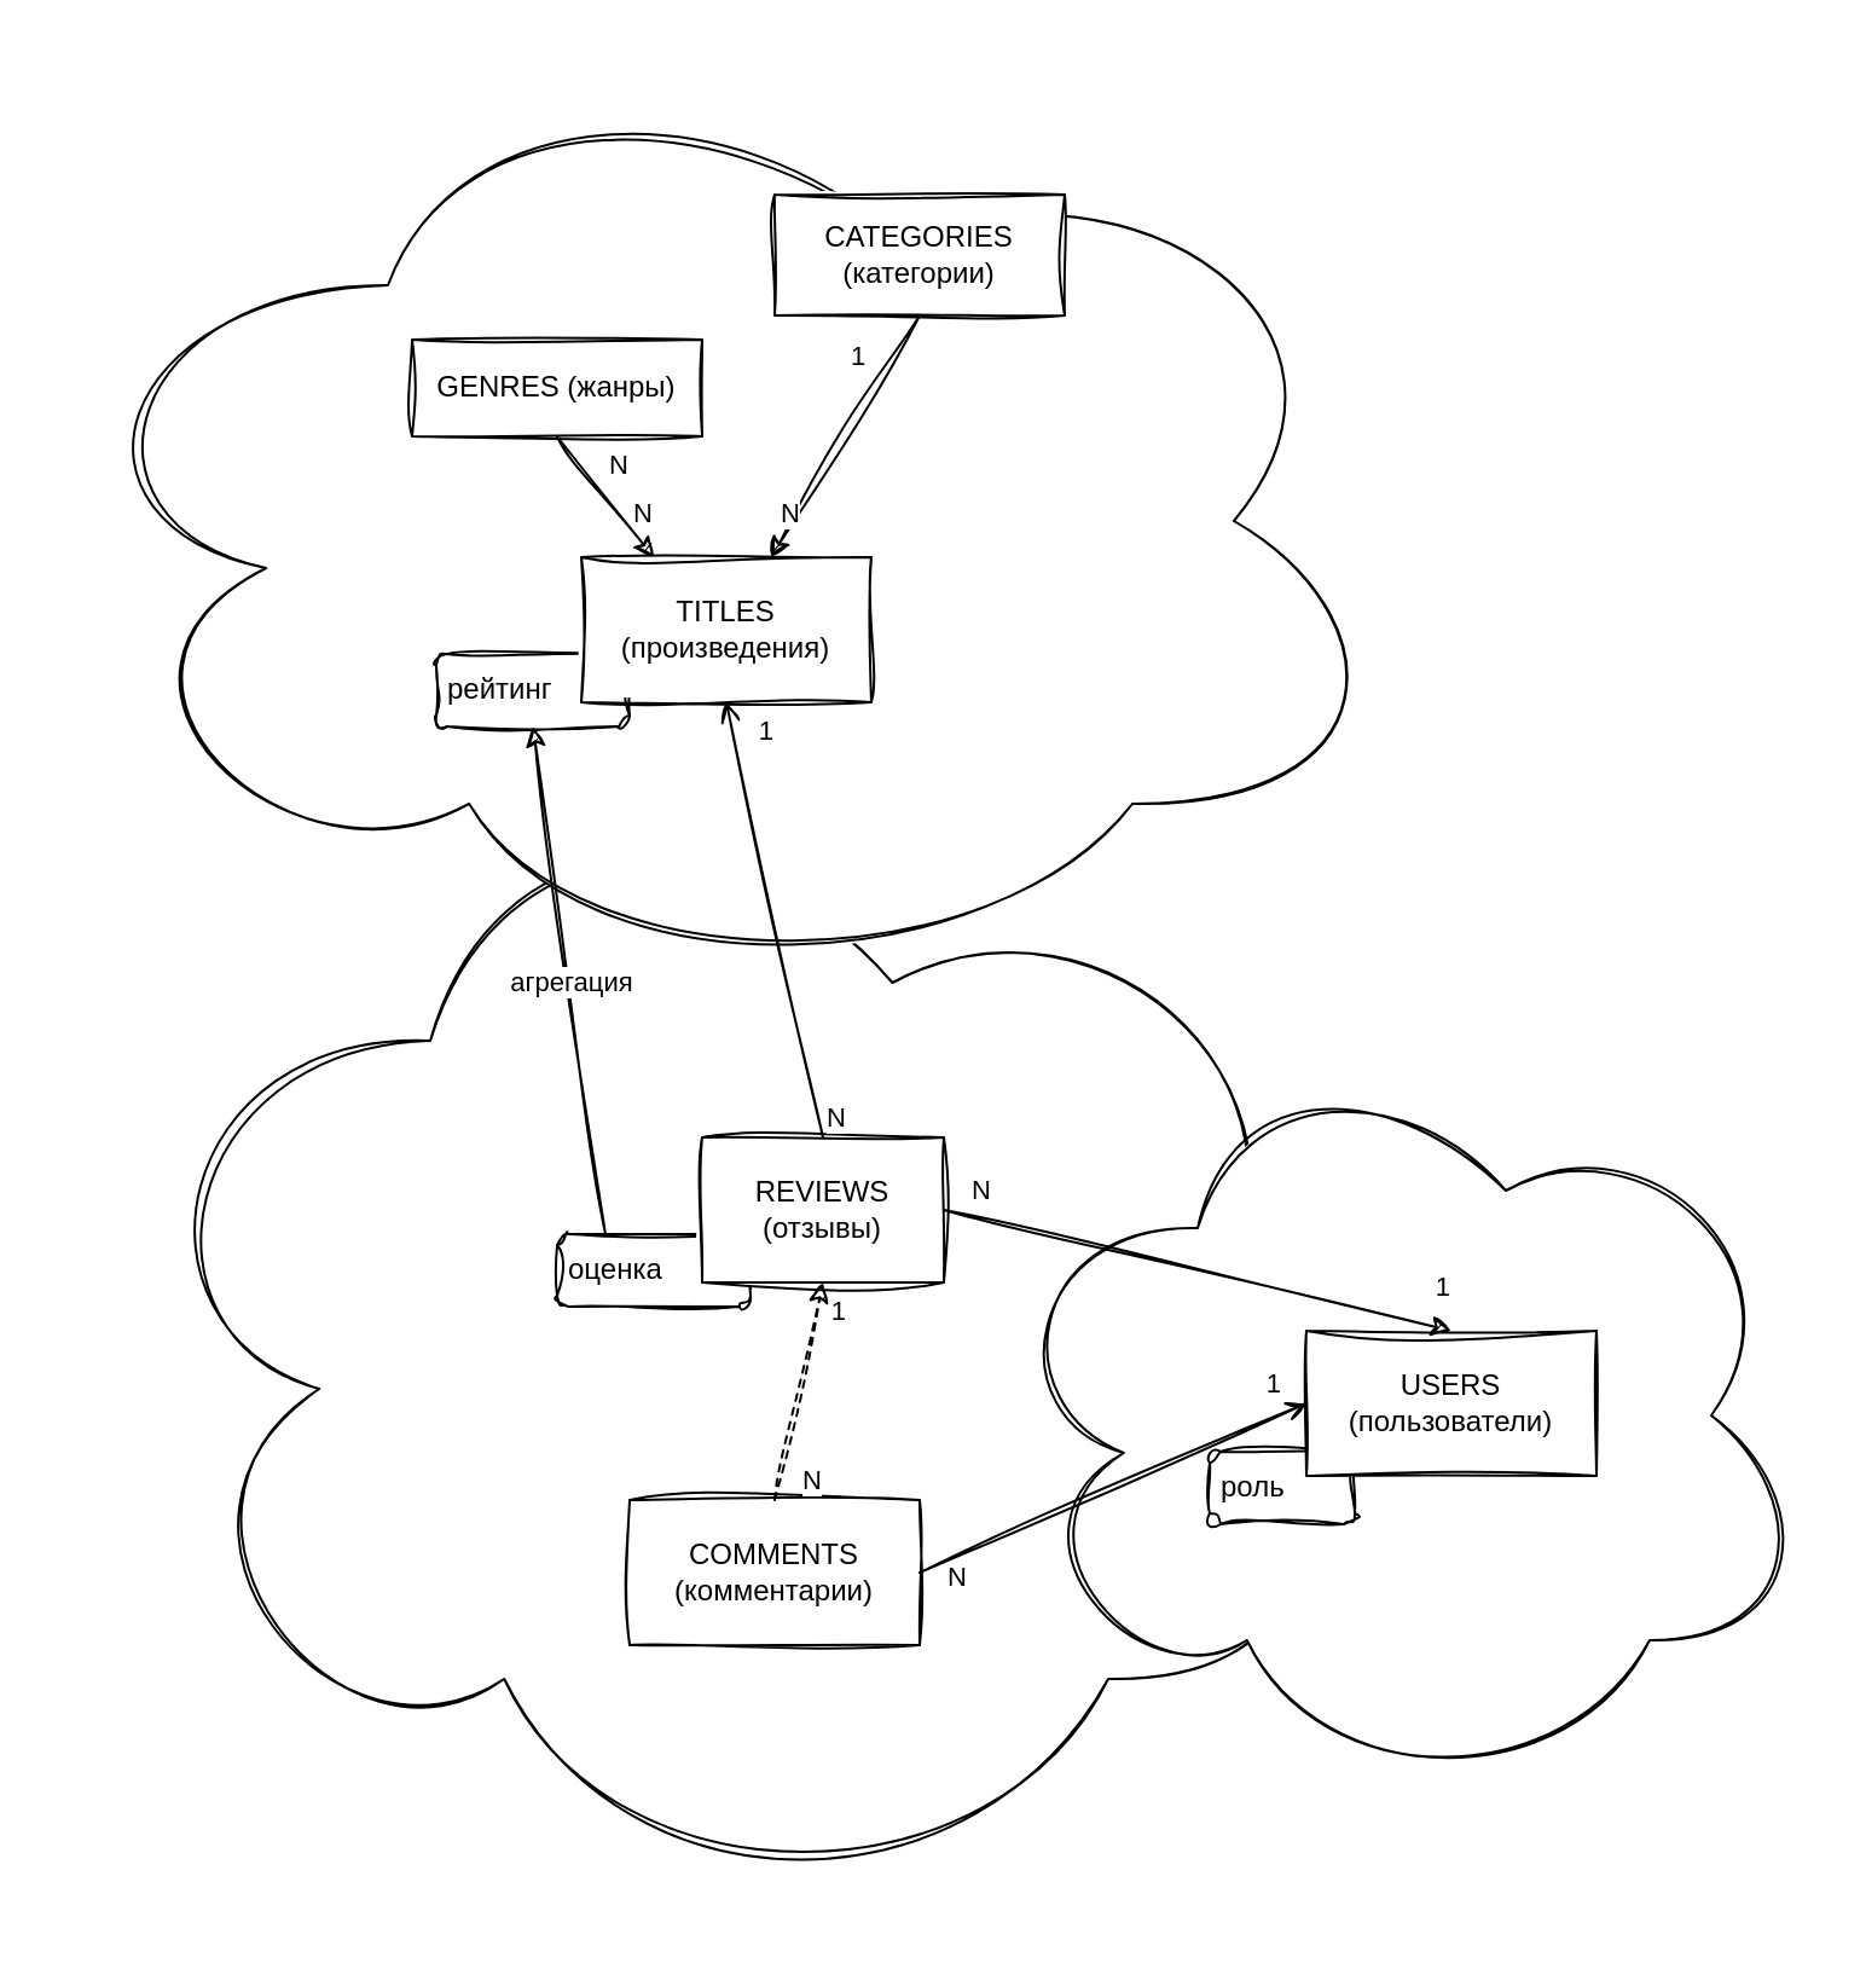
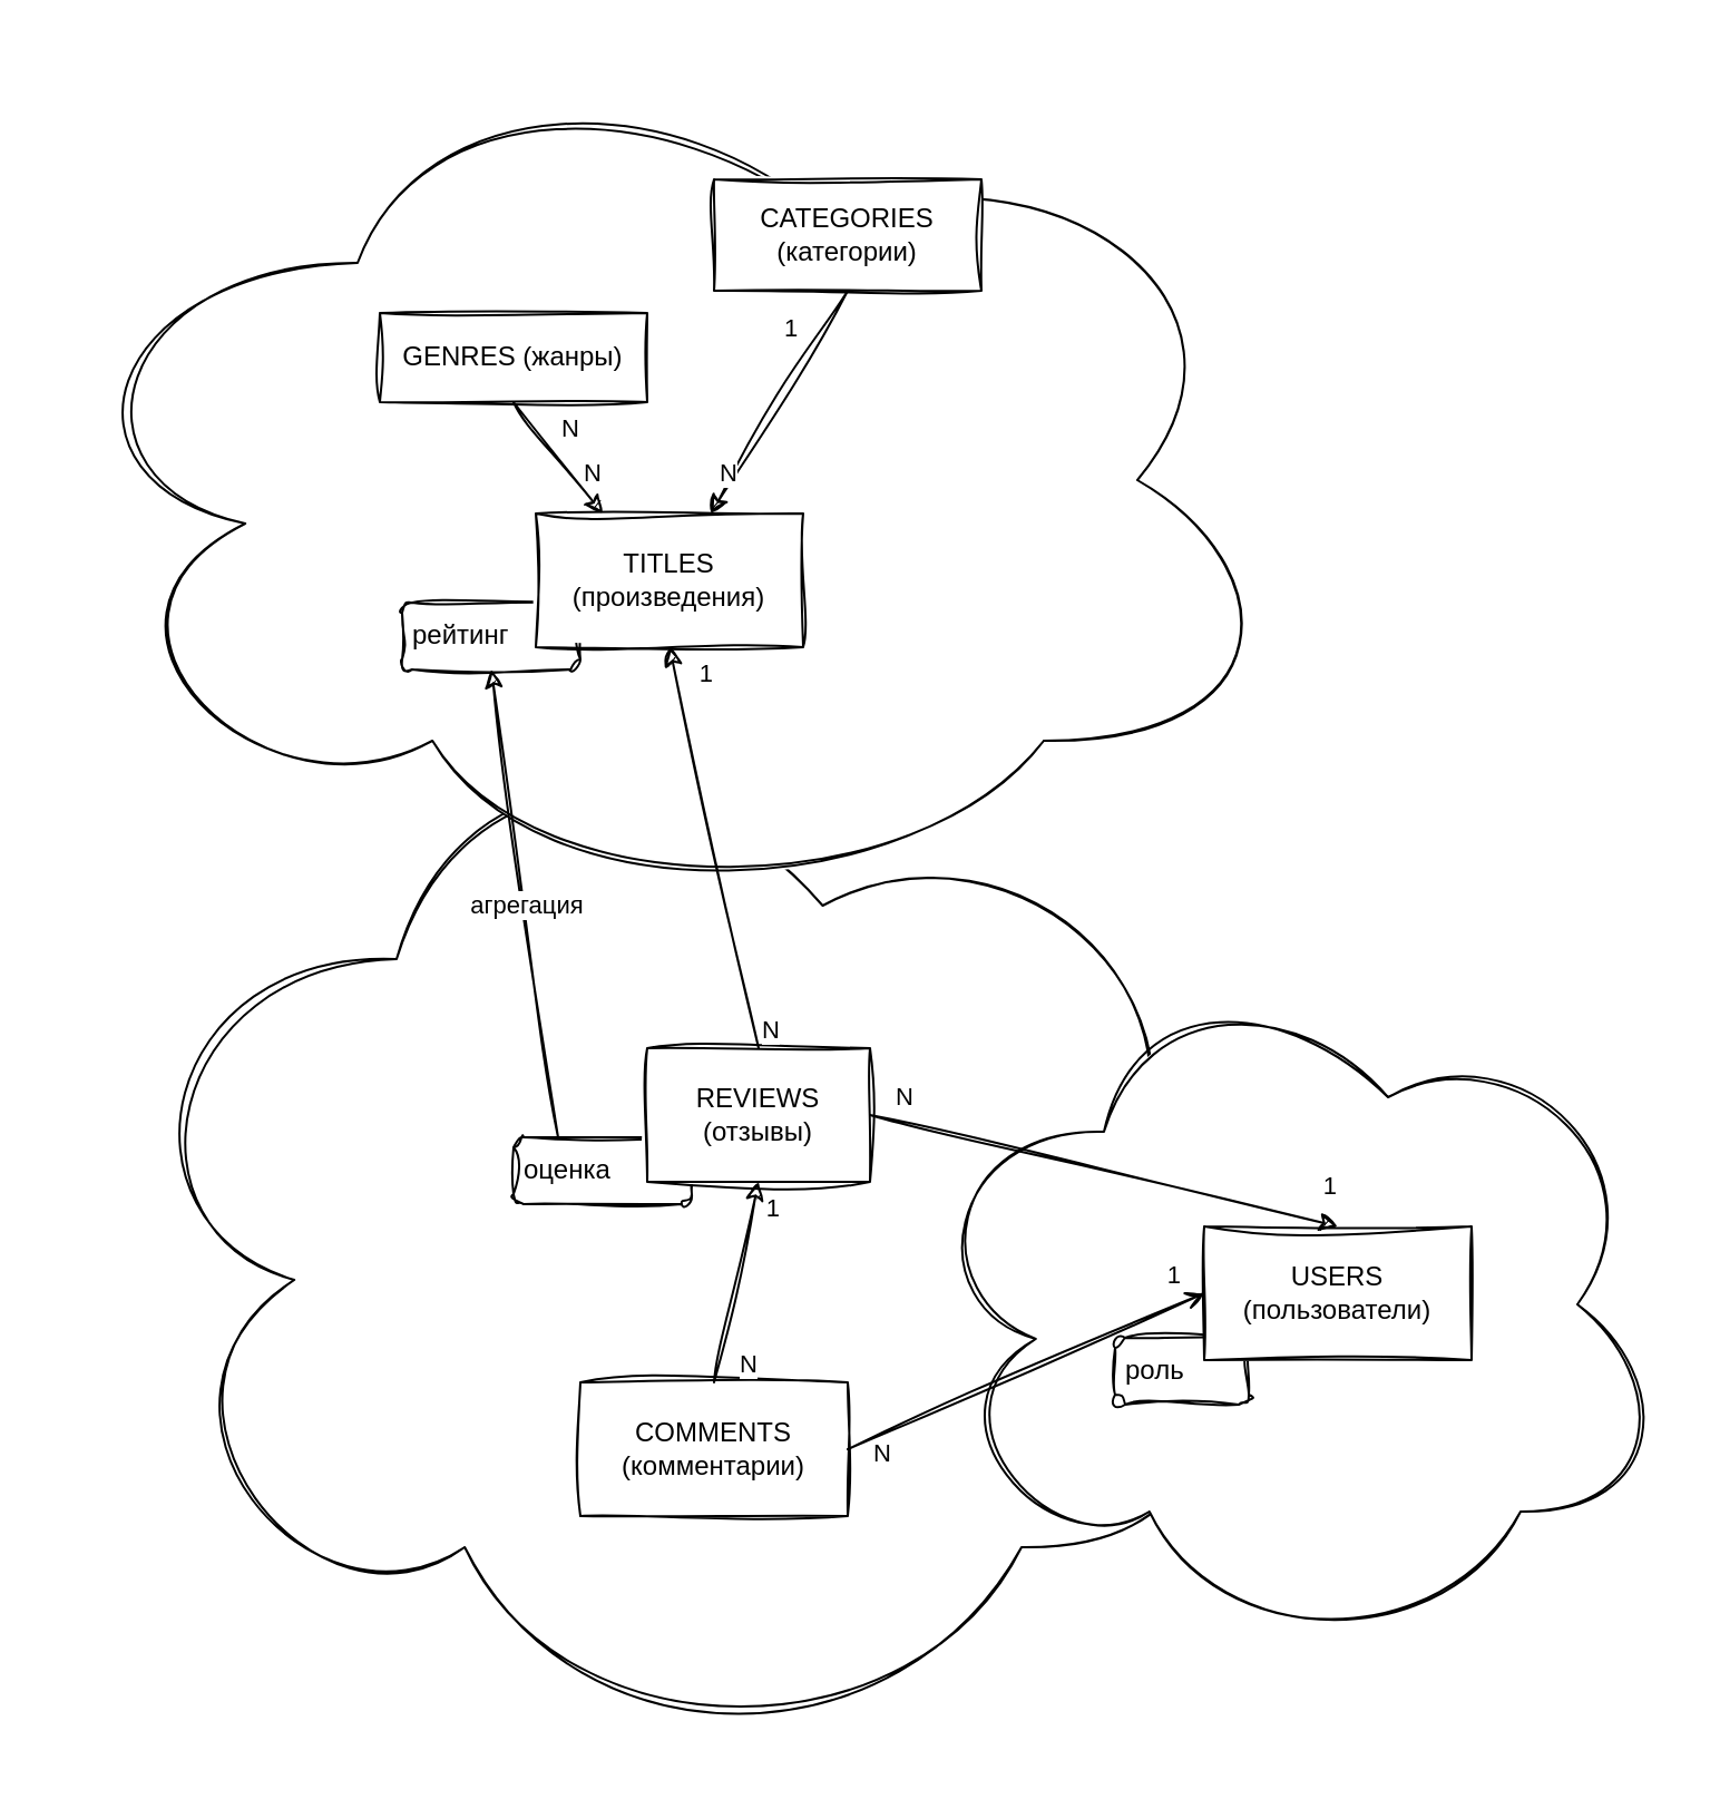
- <mxCell id="24" value="" style="endArrow=open;html=1;rounded=0;exitX=0.5;exitY=0;exitDx=0;exitDy=0;entryX=0.5;entryY=1;entryDx=0;entryDy=0;sketch=1;curveFitting=1;jiggle=2;" edge="1" parent="1" source="9" target="6"><mxGeometry relative="1" as="geometry"><mxPoint x="370" y="440" as="sourcePoint" /><mxPoint x="300" y="300" as="targetPoint" /></mxGeometry></mxCell>
+ <mxCell id="24" value="" style="endArrow=classic;html=1;rounded=0;exitX=0.5;exitY=0;exitDx=0;exitDy=0;entryX=0.5;entryY=1;entryDx=0;entryDy=0;sketch=1;curveFitting=1;jiggle=2;" edge="1" parent="1" source="9" target="6"><mxGeometry relative="1" as="geometry"><mxPoint x="370" y="440" as="sourcePoint" /><mxPoint x="300" y="300" as="targetPoint" /></mxGeometry></mxCell>
- <mxCell id="19" value="" style="endArrow=classic;html=1;rounded=0;exitX=0.5;exitY=0;exitDx=0;exitDy=0;entryX=0.5;entryY=1;entryDx=0;entryDy=0;sketch=1;curveFitting=1;jiggle=2;dashed=1;" edge="1" parent="1" source="18" target="9"><mxGeometry relative="1" as="geometry"><mxPoint x="370" y="440" as="sourcePoint" /><mxPoint x="530" y="440" as="targetPoint" /></mxGeometry></mxCell>
+ <mxCell id="19" value="" style="endArrow=classic;html=1;rounded=0;exitX=0.5;exitY=0;exitDx=0;exitDy=0;entryX=0.5;entryY=1;entryDx=0;entryDy=0;sketch=1;curveFitting=1;jiggle=2;" edge="1" parent="1" source="18" target="9"><mxGeometry relative="1" as="geometry"><mxPoint x="370" y="440" as="sourcePoint" /><mxPoint x="530" y="440" as="targetPoint" /></mxGeometry></mxCell>
